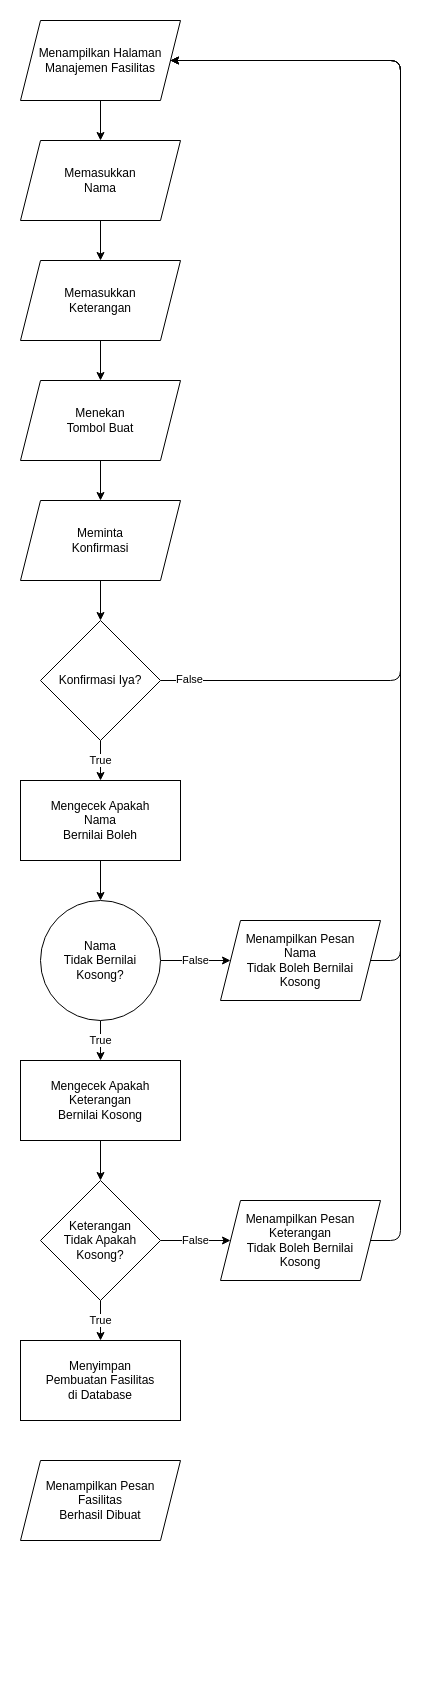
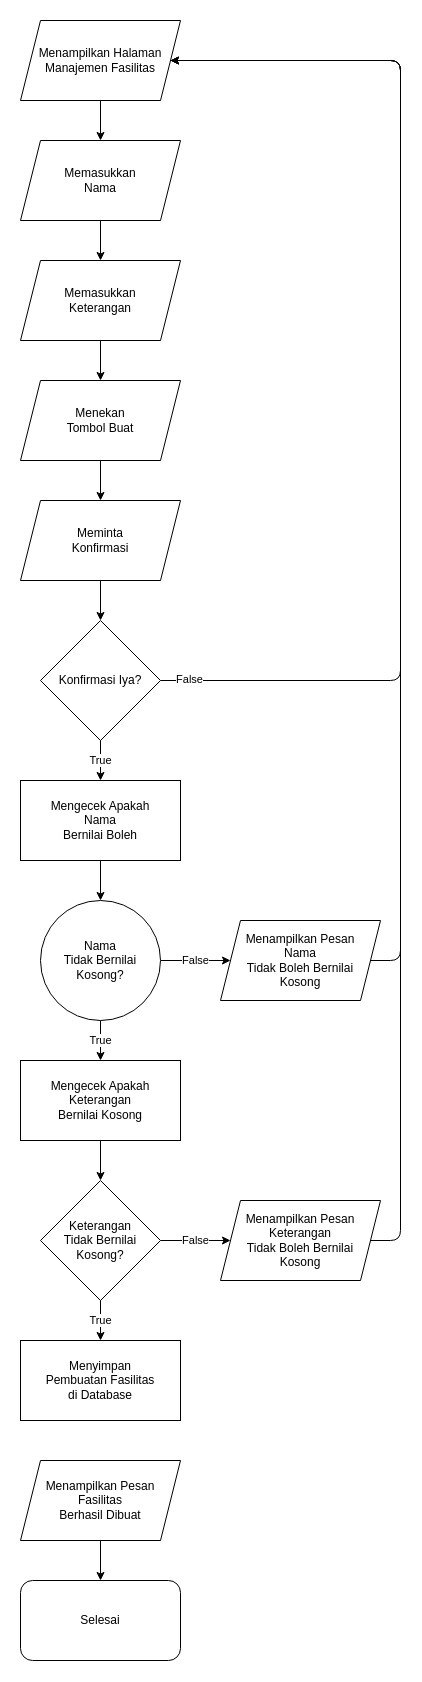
- <mxCell id="27" value="Keterangan&lt;br&gt;Tidak Apakah&lt;br&gt;Kosong?" style="rhombus;whiteSpace=wrap;html=1;" parent="1" vertex="1"><mxGeometry x="40" y="1180" width="120" height="120" as="geometry" /></mxCell>
+ <mxCell id="27" value="Keterangan&lt;br&gt;Tidak Bernilai&lt;br&gt;Kosong?" style="rhombus;whiteSpace=wrap;html=1;" parent="1" vertex="1"><mxGeometry x="40" y="1180" width="120" height="120" as="geometry" /></mxCell>
+ <mxCell id="31" value="" style="edgeStyle=orthogonalEdgeStyle;html=1;" parent="1" source="32" target="33" edge="1"><mxGeometry relative="1" as="geometry" /></mxCell>
+ <mxCell id="33" value="Selesai" style="rounded=1;whiteSpace=wrap;html=1;" parent="1" vertex="1"><mxGeometry x="20" y="1580" width="160" height="80" as="geometry" /></mxCell>
